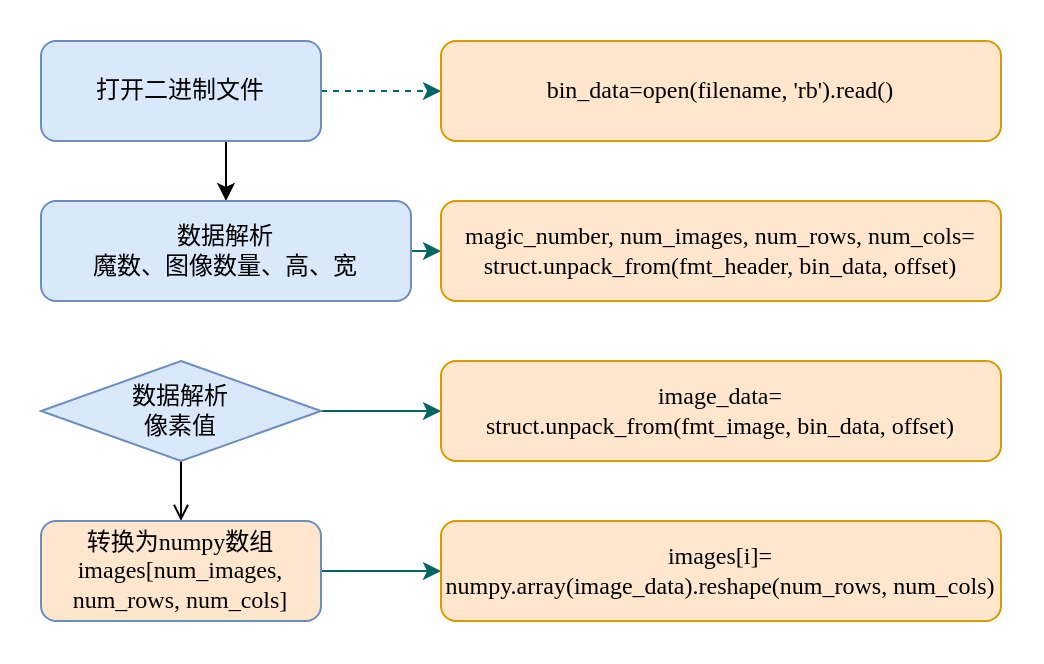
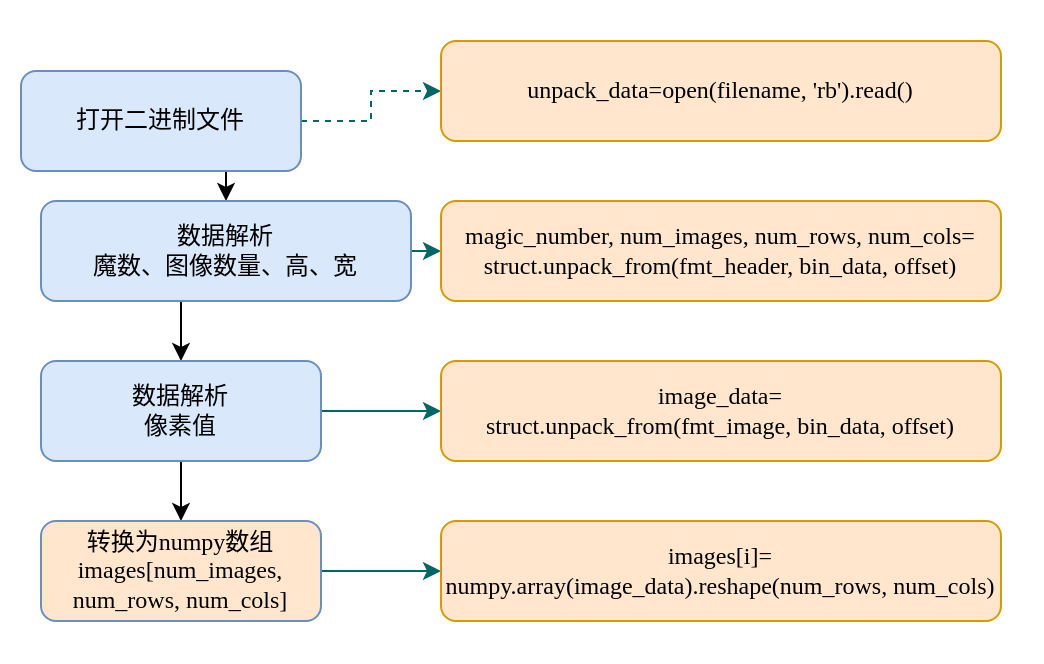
- <mxCell id="4" value="&lt;font face=&quot;Times New Roman&quot;&gt;打开二进制文件&lt;/font&gt;" style="rounded=1;whiteSpace=wrap;html=1;fillColor=#dae8fc;strokeColor=#6c8ebf;" vertex="1" parent="1"><mxGeometry x="20" y="20" width="140" height="50" as="geometry" /></mxCell>
+ <mxCell id="4" value="&lt;font face=&quot;Times New Roman&quot;&gt;打开二进制文件&lt;/font&gt;" style="rounded=1;whiteSpace=wrap;html=1;fillColor=#dae8fc;strokeColor=#6c8ebf;" vertex="1" parent="1"><mxGeometry x="10" y="35" width="140" height="50" as="geometry" /></mxCell>
- <mxCell id="13" value="&lt;font face=&quot;Times New Roman&quot;&gt;bin_data=open(filename, 'rb').read()&lt;/font&gt;" style="rounded=1;whiteSpace=wrap;html=1;fillColor=#ffe6cc;strokeColor=#d79b00;" vertex="1" parent="1"><mxGeometry x="220" y="20" width="280" height="50" as="geometry" /></mxCell>
+ <mxCell id="13" value="&lt;font face=&quot;Times New Roman&quot;&gt;unpack_data=open(filename, 'rb').read()&lt;/font&gt;" style="rounded=1;whiteSpace=wrap;html=1;fillColor=#ffe6cc;strokeColor=#d79b00;" vertex="1" parent="1"><mxGeometry x="220" y="20" width="280" height="50" as="geometry" /></mxCell>
+ <mxCell id="6" style="edgeStyle=orthogonalEdgeStyle;rounded=0;orthogonalLoop=1;jettySize=auto;html=1;exitX=0.5;exitY=1;exitDx=0;exitDy=0;entryX=0.5;entryY=0;entryDx=0;entryDy=0;strokeColor=#000000;" edge="1" parent="1" source="7" target="10"><mxGeometry relative="1" as="geometry" /></mxCell>
- <mxCell id="10" value="&lt;font face=&quot;Times New Roman&quot;&gt;数据解析&lt;br&gt;像素值&lt;br&gt;&lt;/font&gt;" style="rhombus;whiteSpace=wrap;html=1;fillColor=#dae8fc;strokeColor=#6c8ebf;" vertex="1" parent="1"><mxGeometry x="20" y="180" width="140" height="50" as="geometry" /></mxCell>
+ <mxCell id="10" value="&lt;font face=&quot;Times New Roman&quot;&gt;数据解析&lt;br&gt;像素值&lt;br&gt;&lt;/font&gt;" style="rounded=1;whiteSpace=wrap;html=1;fillColor=#dae8fc;strokeColor=#6c8ebf;" vertex="1" parent="1"><mxGeometry x="20" y="180" width="140" height="50" as="geometry" /></mxCell>
- <mxCell id="9" style="edgeStyle=orthogonalEdgeStyle;rounded=0;orthogonalLoop=1;jettySize=auto;html=1;exitX=0.5;exitY=1;exitDx=0;exitDy=0;entryX=0.5;entryY=0;entryDx=0;entryDy=0;strokeColor=#000000;endArrow=open;" edge="1" parent="1" source="10" target="12"><mxGeometry relative="1" as="geometry" /></mxCell>
+ <mxCell id="9" style="edgeStyle=orthogonalEdgeStyle;rounded=0;orthogonalLoop=1;jettySize=auto;html=1;exitX=0.5;exitY=1;exitDx=0;exitDy=0;entryX=0.5;entryY=0;entryDx=0;entryDy=0;strokeColor=#000000;" edge="1" parent="1" source="10" target="12"><mxGeometry relative="1" as="geometry" /></mxCell>
